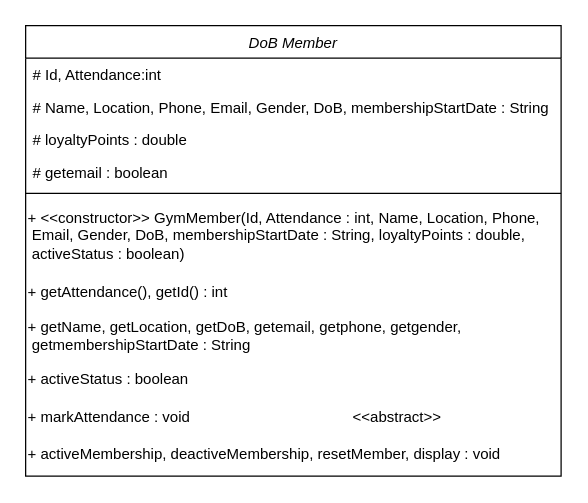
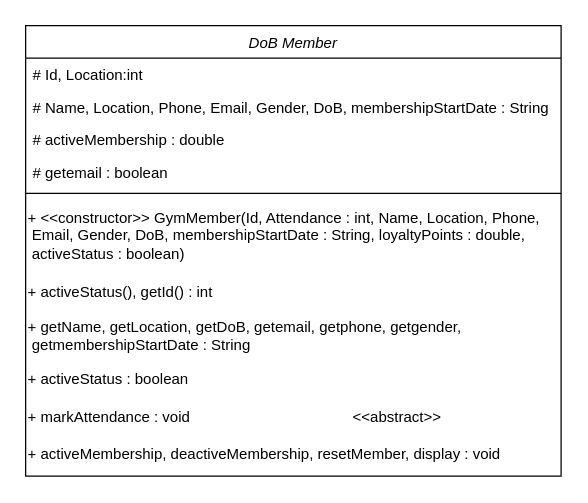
- <mxCell id="3" value="# Id, Attendance:int" style="text;align=left;verticalAlign=top;spacingLeft=4;spacingRight=4;overflow=hidden;rotatable=0;points=[[0,0.5],[1,0.5]];portConstraint=eastwest;" parent="2" vertex="1"><mxGeometry y="26" width="428" height="26" as="geometry" /></mxCell>
+ <mxCell id="3" value="# Id, Location:int" style="text;align=left;verticalAlign=top;spacingLeft=4;spacingRight=4;overflow=hidden;rotatable=0;points=[[0,0.5],[1,0.5]];portConstraint=eastwest;" parent="2" vertex="1"><mxGeometry y="26" width="428" height="26" as="geometry" /></mxCell>
- <mxCell id="5" value="# loyaltyPoints : double" style="text;align=left;verticalAlign=top;spacingLeft=4;spacingRight=4;overflow=hidden;rotatable=0;points=[[0,0.5],[1,0.5]];portConstraint=eastwest;rounded=0;shadow=0;html=0;" parent="2" vertex="1"><mxGeometry y="78" width="428" height="26" as="geometry" /></mxCell>
+ <mxCell id="5" value="# activeMembership : double" style="text;align=left;verticalAlign=top;spacingLeft=4;spacingRight=4;overflow=hidden;rotatable=0;points=[[0,0.5],[1,0.5]];portConstraint=eastwest;rounded=0;shadow=0;html=0;" parent="2" vertex="1"><mxGeometry y="78" width="428" height="26" as="geometry" /></mxCell>
- <mxCell id="9" value="+ getAttendance(), getId() : int" style="text;html=1;align=left;verticalAlign=middle;resizable=0;points=[];autosize=1;strokeColor=none;fillColor=none;" vertex="1" parent="2"><mxGeometry y="198" width="428" height="30" as="geometry" /></mxCell>
+ <mxCell id="9" value="+ activeStatus(), getId() : int" style="text;html=1;align=left;verticalAlign=middle;resizable=0;points=[];autosize=1;strokeColor=none;fillColor=none;" vertex="1" parent="2"><mxGeometry y="198" width="428" height="30" as="geometry" /></mxCell>
